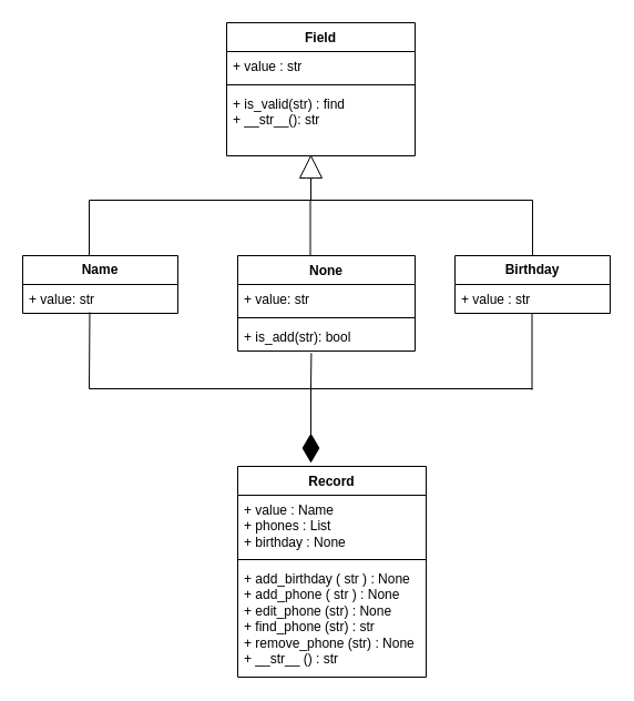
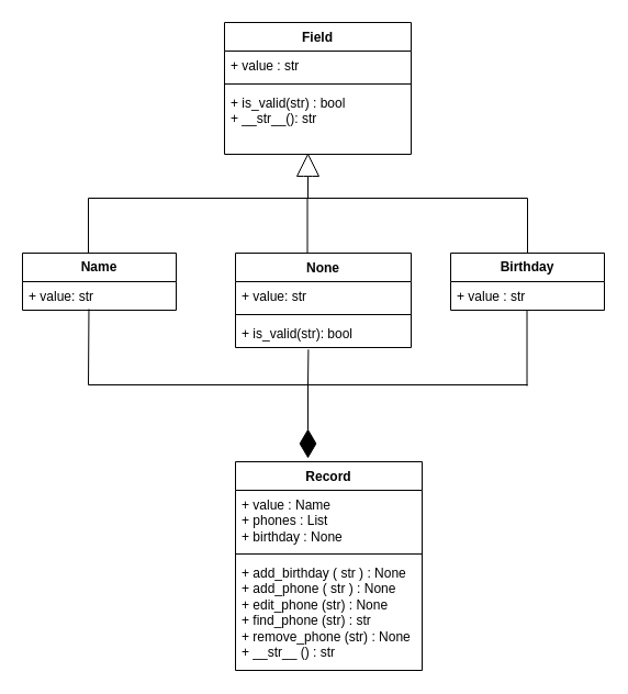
- <mxCell id="5" value="+ is_valid(str) : find&lt;div&gt;+ __str__(): str&lt;/div&gt;&lt;div&gt;&lt;br&gt;&lt;div&gt;&lt;br&gt;&lt;/div&gt;&lt;/div&gt;" style="text;strokeColor=none;fillColor=none;align=left;verticalAlign=top;spacingLeft=4;spacingRight=4;overflow=hidden;rotatable=0;points=[[0,0.5],[1,0.5]];portConstraint=eastwest;whiteSpace=wrap;html=1;" vertex="1" parent="2"><mxGeometry y="60" width="170" height="60" as="geometry" /></mxCell>
+ <mxCell id="5" value="+ is_valid(str) : bool&lt;div&gt;+ __str__(): str&lt;/div&gt;&lt;div&gt;&lt;br&gt;&lt;div&gt;&lt;br&gt;&lt;/div&gt;&lt;/div&gt;" style="text;strokeColor=none;fillColor=none;align=left;verticalAlign=top;spacingLeft=4;spacingRight=4;overflow=hidden;rotatable=0;points=[[0,0.5],[1,0.5]];portConstraint=eastwest;whiteSpace=wrap;html=1;" vertex="1" parent="2"><mxGeometry y="60" width="170" height="60" as="geometry" /></mxCell>
- <mxCell id="13" value="+ is_add(str): bool" style="text;strokeColor=none;fillColor=none;align=left;verticalAlign=top;spacingLeft=4;spacingRight=4;overflow=hidden;rotatable=0;points=[[0,0.5],[1,0.5]];portConstraint=eastwest;whiteSpace=wrap;html=1;" vertex="1" parent="9"><mxGeometry y="60" width="160" height="26" as="geometry" /></mxCell>
+ <mxCell id="13" value="+ is_valid(str): bool" style="text;strokeColor=none;fillColor=none;align=left;verticalAlign=top;spacingLeft=4;spacingRight=4;overflow=hidden;rotatable=0;points=[[0,0.5],[1,0.5]];portConstraint=eastwest;whiteSpace=wrap;html=1;" vertex="1" parent="9"><mxGeometry y="60" width="160" height="26" as="geometry" /></mxCell>
